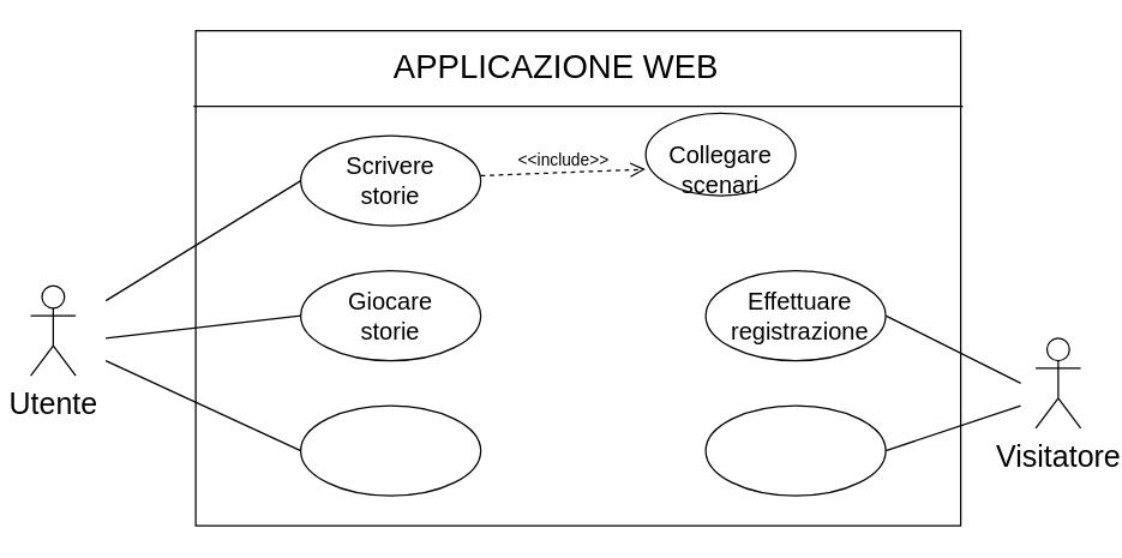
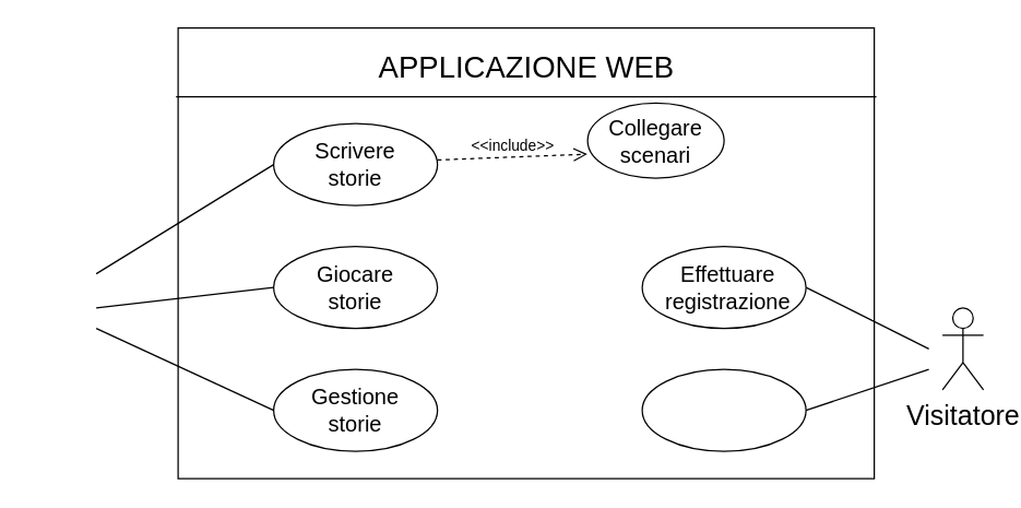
- <mxCell id="5" value="&lt;font style=&quot;font-size: 22px;&quot;&gt;APPLICAZIONE WEB&lt;/font&gt;" style="text;html=1;align=center;verticalAlign=middle;whiteSpace=wrap;rounded=0;" vertex="1" parent="1"><mxGeometry x="253.75" y="25" width="232.5" height="40" as="geometry" /></mxCell>
+ <mxCell id="5" value="&lt;font style=&quot;font-size: 22px;&quot;&gt;APPLICAZIONE WEB&lt;/font&gt;" style="text;html=1;align=center;verticalAlign=middle;whiteSpace=wrap;rounded=0;" vertex="1" parent="1"><mxGeometry x="268.75" y="30" width="232.5" height="40" as="geometry" /></mxCell>
- <mxCell id="16" value="&lt;font style=&quot;font-size: 16px;&quot;&gt;Collegare scenari&lt;/font&gt;" style="text;html=1;align=center;verticalAlign=middle;whiteSpace=wrap;rounded=0;" vertex="1" parent="1"><mxGeometry x="450" y="97.5" width="60" height="30" as="geometry" /></mxCell>
+ <mxCell id="16" value="&lt;font style=&quot;font-size: 16px;&quot;&gt;Collegare scenari&lt;/font&gt;" style="text;html=1;align=center;verticalAlign=middle;whiteSpace=wrap;rounded=0;" vertex="1" parent="1"><mxGeometry x="450" y="87.5" width="60" height="30" as="geometry" /></mxCell>
- <mxCell id="2" value="&lt;font style=&quot;font-size: 20px;&quot;&gt;Utente&lt;/font&gt;" style="shape=umlActor;verticalLabelPosition=bottom;verticalAlign=top;html=1;outlineConnect=0;" vertex="1" parent="1"><mxGeometry x="20" y="190" width="30" height="60" as="geometry" /></mxCell>
+ <mxCell id="12" value="&lt;font style=&quot;font-size: 16px;&quot;&gt;Gestione storie&lt;/font&gt;" style="text;html=1;align=center;verticalAlign=middle;whiteSpace=wrap;rounded=0;" vertex="1" parent="1"><mxGeometry x="230" y="285" width="60" height="30" as="geometry" /></mxCell>
